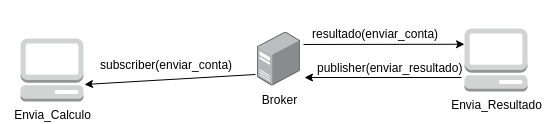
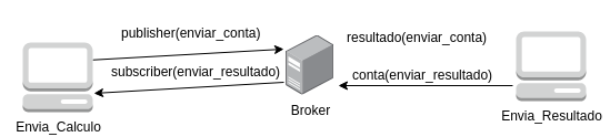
+ <mxCell id="9" value="publisher(enviar_conta)" style="text;html=1;resizable=0;points=[];autosize=1;align=left;verticalAlign=top;spacingTop=-4;" parent="1" vertex="1"><mxGeometry x="107" y="20" width="140" height="20" as="geometry" /></mxCell>
- <mxCell id="6" style="edgeStyle=none;rounded=0;orthogonalLoop=1;jettySize=auto;html=1;entryX=0;entryY=0.25;entryDx=0;entryDy=0;entryPerimeter=0;exitX=1.07;exitY=0.231;exitDx=0;exitDy=0;exitPerimeter=0;" parent="1" source="8" target="5" edge="1"><mxGeometry relative="1" as="geometry" /></mxCell>
+ <mxCell id="2" style="edgeStyle=none;rounded=0;orthogonalLoop=1;jettySize=auto;html=1;entryX=-0.047;entryY=0.231;entryDx=0;entryDy=0;entryPerimeter=0;exitX=1;exitY=0.25;exitDx=0;exitDy=0;exitPerimeter=0;" parent="1" source="3" target="8" edge="1"><mxGeometry relative="1" as="geometry" /></mxCell>
- <mxCell id="12" value="subscriber(enviar_conta)" style="text;html=1;resizable=0;points=[];autosize=1;align=left;verticalAlign=top;spacingTop=-4;" parent="1" vertex="1"><mxGeometry x="98" y="55" width="170" height="20" as="geometry" /></mxCell>
+ <mxCell id="12" value="subscriber(enviar_resultado)" style="text;html=1;resizable=0;points=[];autosize=1;align=left;verticalAlign=top;spacingTop=-4;" parent="1" vertex="1"><mxGeometry x="98" y="55" width="170" height="20" as="geometry" /></mxCell>
- <mxCell id="11" value="publisher(enviar_resultado)" style="text;html=1;resizable=0;points=[];autosize=1;align=left;verticalAlign=top;spacingTop=-4;" parent="1" vertex="1"><mxGeometry x="315" y="58" width="160" height="20" as="geometry" /></mxCell>
+ <mxCell id="11" value="conta(enviar_resultado)" style="text;html=1;resizable=0;points=[];autosize=1;align=left;verticalAlign=top;spacingTop=-4;" parent="1" vertex="1"><mxGeometry x="315" y="58" width="160" height="20" as="geometry" /></mxCell>
